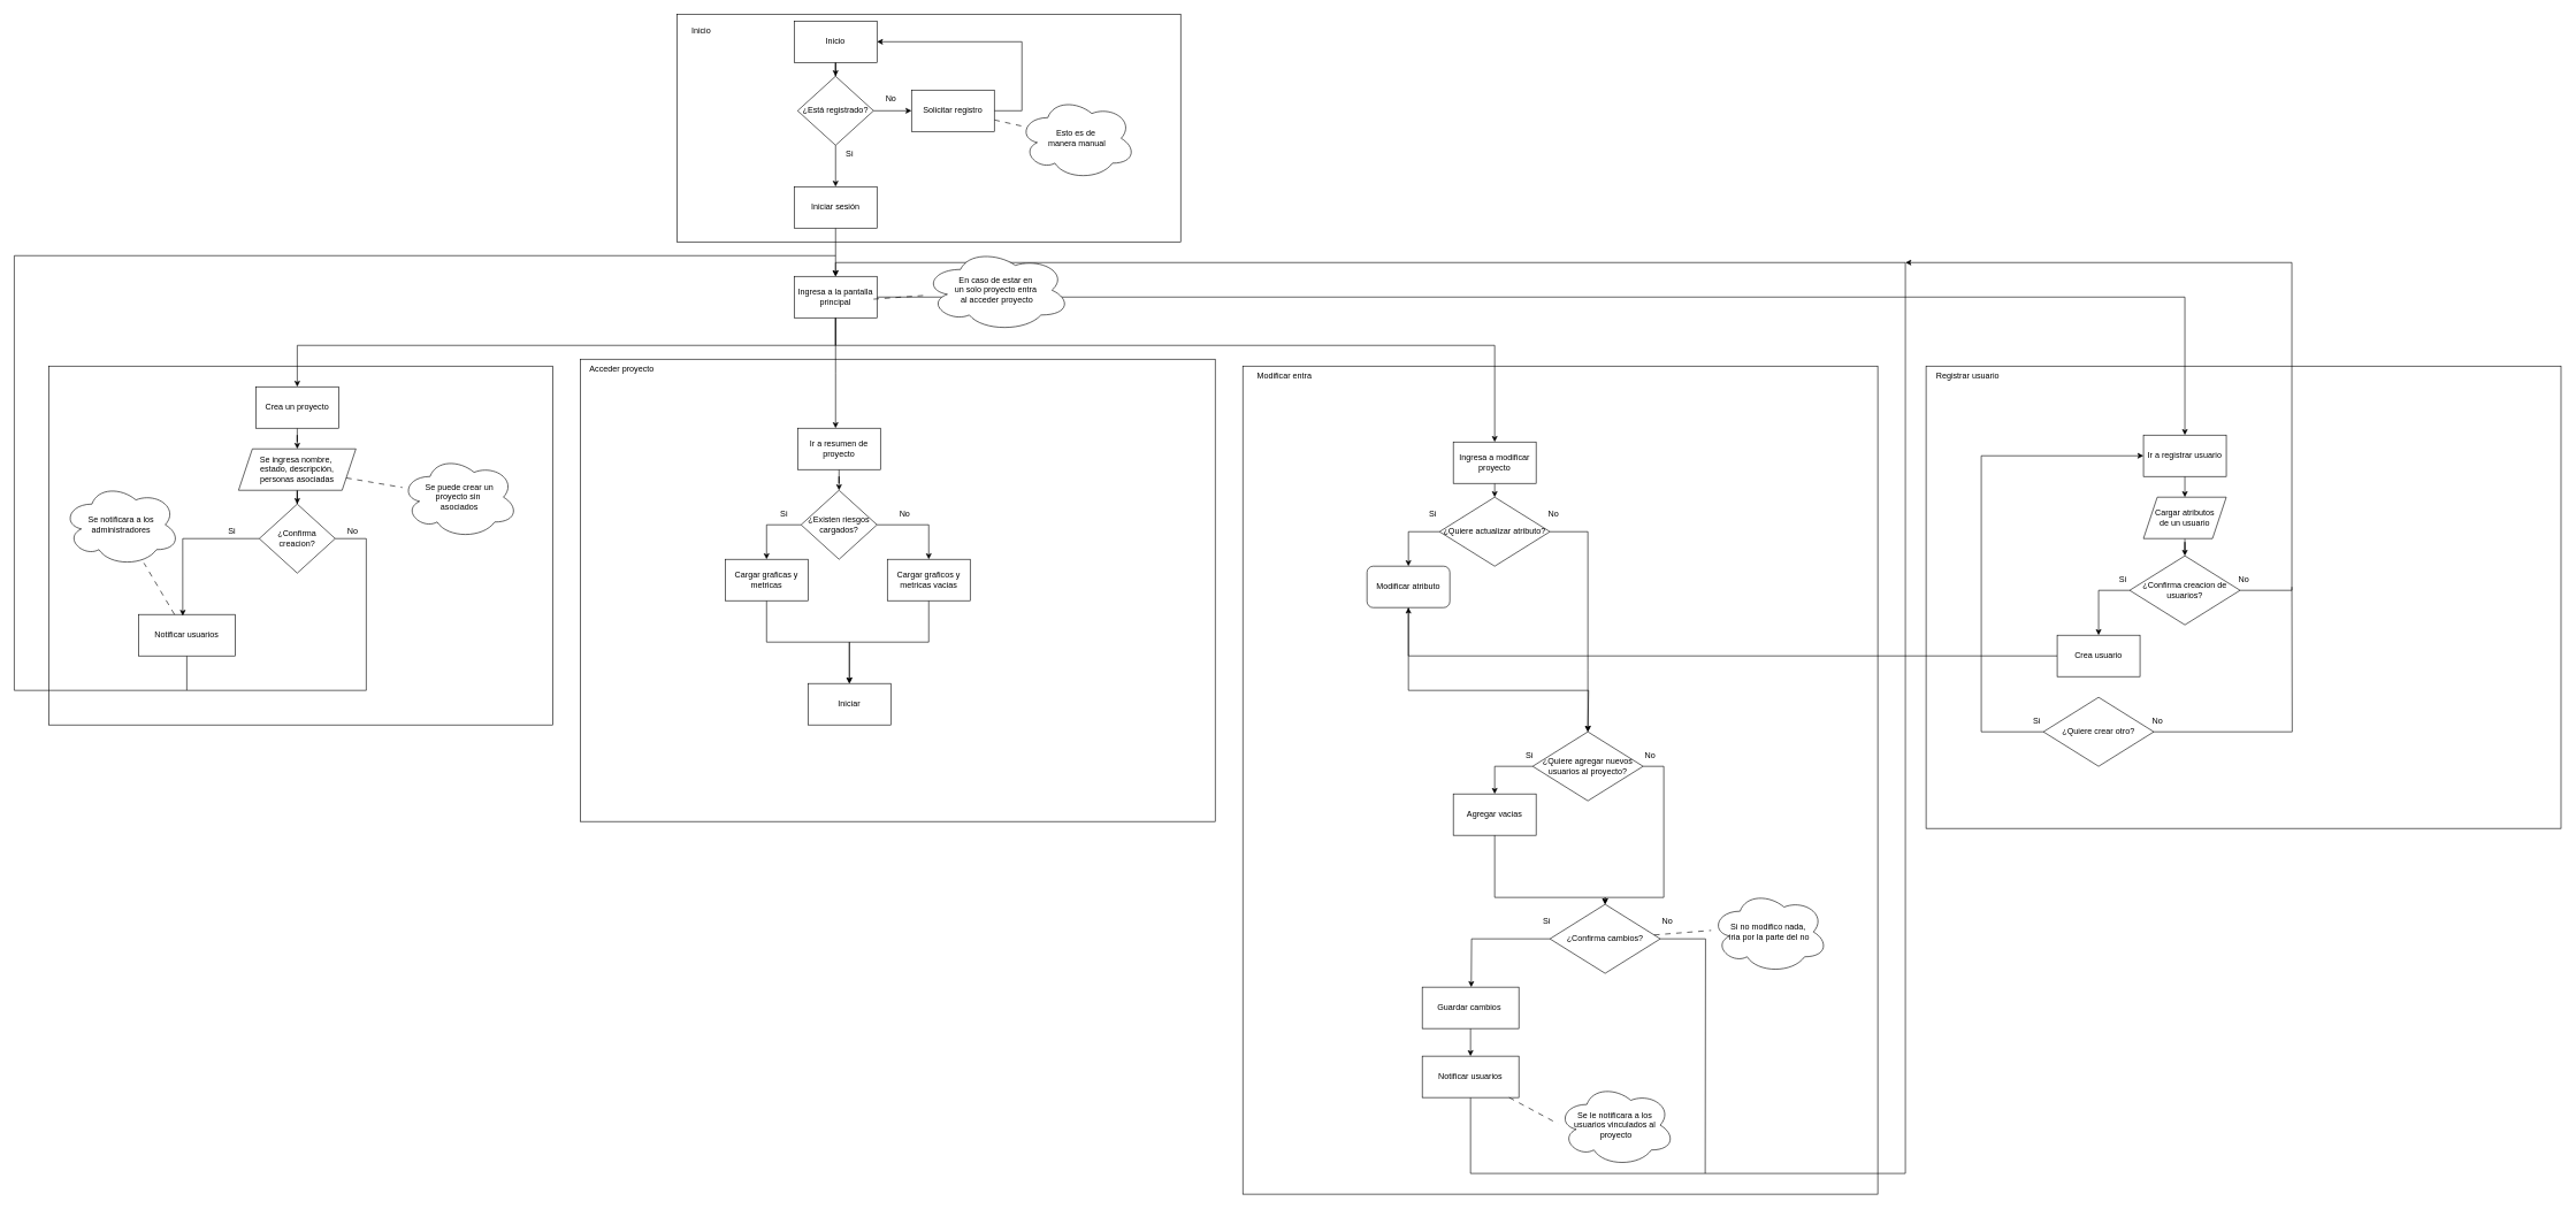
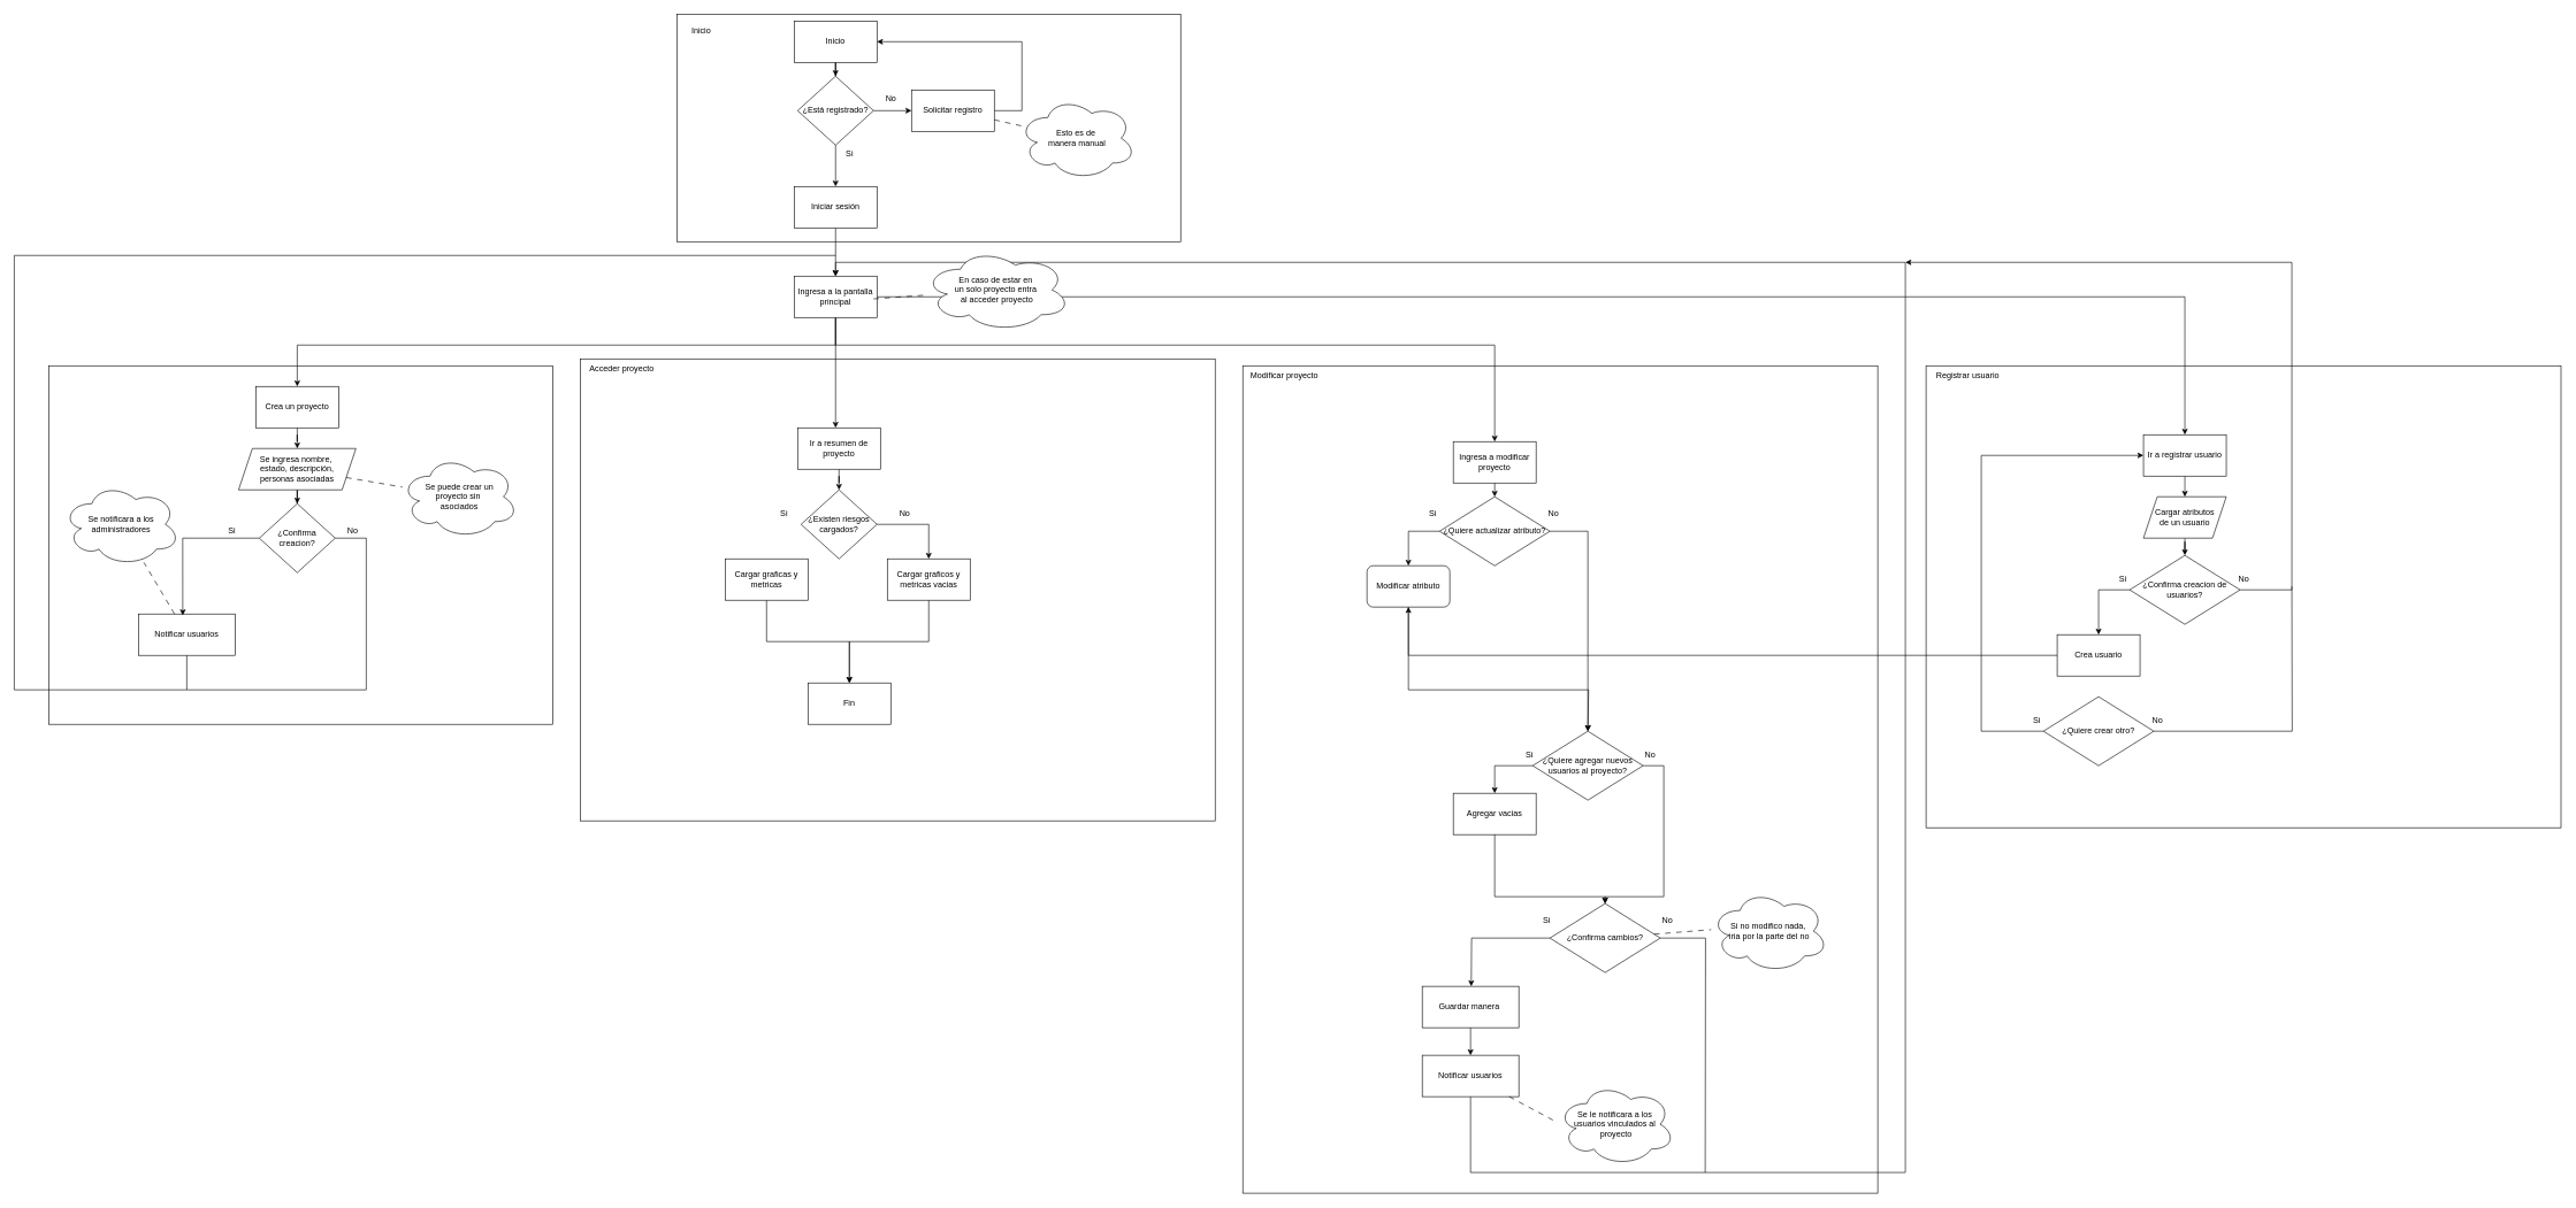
- <mxCell id="27" value="Modificar entra" style="text;html=1;align=center;verticalAlign=middle;resizable=0;points=[];autosize=1;strokeColor=none;fillColor=none;" parent="1" vertex="1"><mxGeometry x="1800" y="530" width="120" height="30" as="geometry" /></mxCell>
+ <mxCell id="27" value="Modificar proyecto" style="text;html=1;align=center;verticalAlign=middle;resizable=0;points=[];autosize=1;strokeColor=none;fillColor=none;" parent="1" vertex="1"><mxGeometry x="1800" y="530" width="120" height="30" as="geometry" /></mxCell>
- <mxCell id="72" style="edgeStyle=orthogonalEdgeStyle;rounded=0;orthogonalLoop=1;jettySize=auto;html=1;entryX=0.5;entryY=0;entryDx=0;entryDy=0;" parent="1" source="74" target="76" edge="1"><mxGeometry relative="1" as="geometry"><Array as="points"><mxPoint x="1110" y="760" /></Array></mxGeometry></mxCell>
- <mxCell id="64" value="Iniciar" style="whiteSpace=wrap;html=1;" parent="1" vertex="1"><mxGeometry x="1170" y="990" width="120" height="60" as="geometry" /></mxCell>
+ <mxCell id="64" value="Fin" style="whiteSpace=wrap;html=1;" parent="1" vertex="1"><mxGeometry x="1170" y="990" width="120" height="60" as="geometry" /></mxCell>
- <mxCell id="59" value="Guardar cambios&amp;nbsp;" style="whiteSpace=wrap;html=1;" parent="1" vertex="1"><mxGeometry x="2060" y="1430" width="140" height="60" as="geometry" /></mxCell>
+ <mxCell id="59" value="Guardar manera&amp;nbsp;" style="whiteSpace=wrap;html=1;" parent="1" vertex="1"><mxGeometry x="2060" y="1430" width="140" height="60" as="geometry" /></mxCell>
